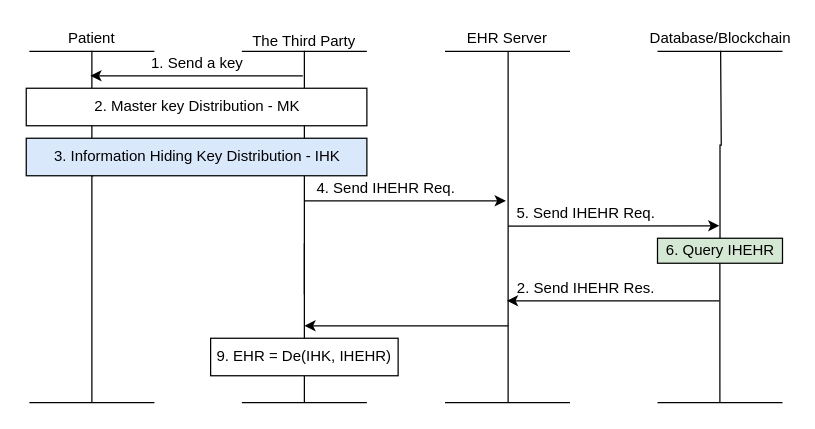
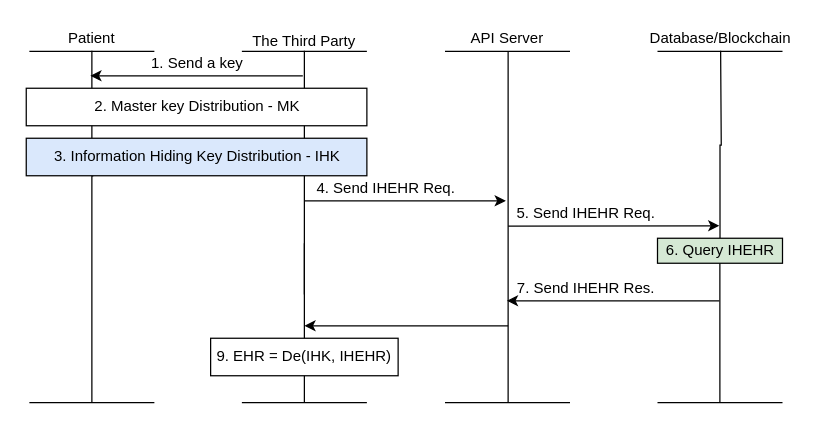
- <mxCell id="11" value="EHR Server" style="text;html=1;strokeColor=none;fillColor=none;align=center;verticalAlign=middle;whiteSpace=wrap;rounded=0;" parent="1" vertex="1"><mxGeometry x="364.25" y="20" width="82.5" height="20" as="geometry" /></mxCell>
+ <mxCell id="11" value="API Server" style="text;html=1;strokeColor=none;fillColor=none;align=center;verticalAlign=middle;whiteSpace=wrap;rounded=0;" parent="1" vertex="1"><mxGeometry x="364.25" y="20" width="82.5" height="20" as="geometry" /></mxCell>
- <mxCell id="21" value="2. Send IHEHR Res." style="text;html=1;align=center;verticalAlign=middle;resizable=0;points=[];autosize=1;strokeColor=none;" parent="1" vertex="1"><mxGeometry x="403" y="220" width="130" height="20" as="geometry" /></mxCell>
+ <mxCell id="21" value="7. Send IHEHR Res." style="text;html=1;align=center;verticalAlign=middle;resizable=0;points=[];autosize=1;strokeColor=none;" parent="1" vertex="1"><mxGeometry x="403" y="220" width="130" height="20" as="geometry" /></mxCell>
